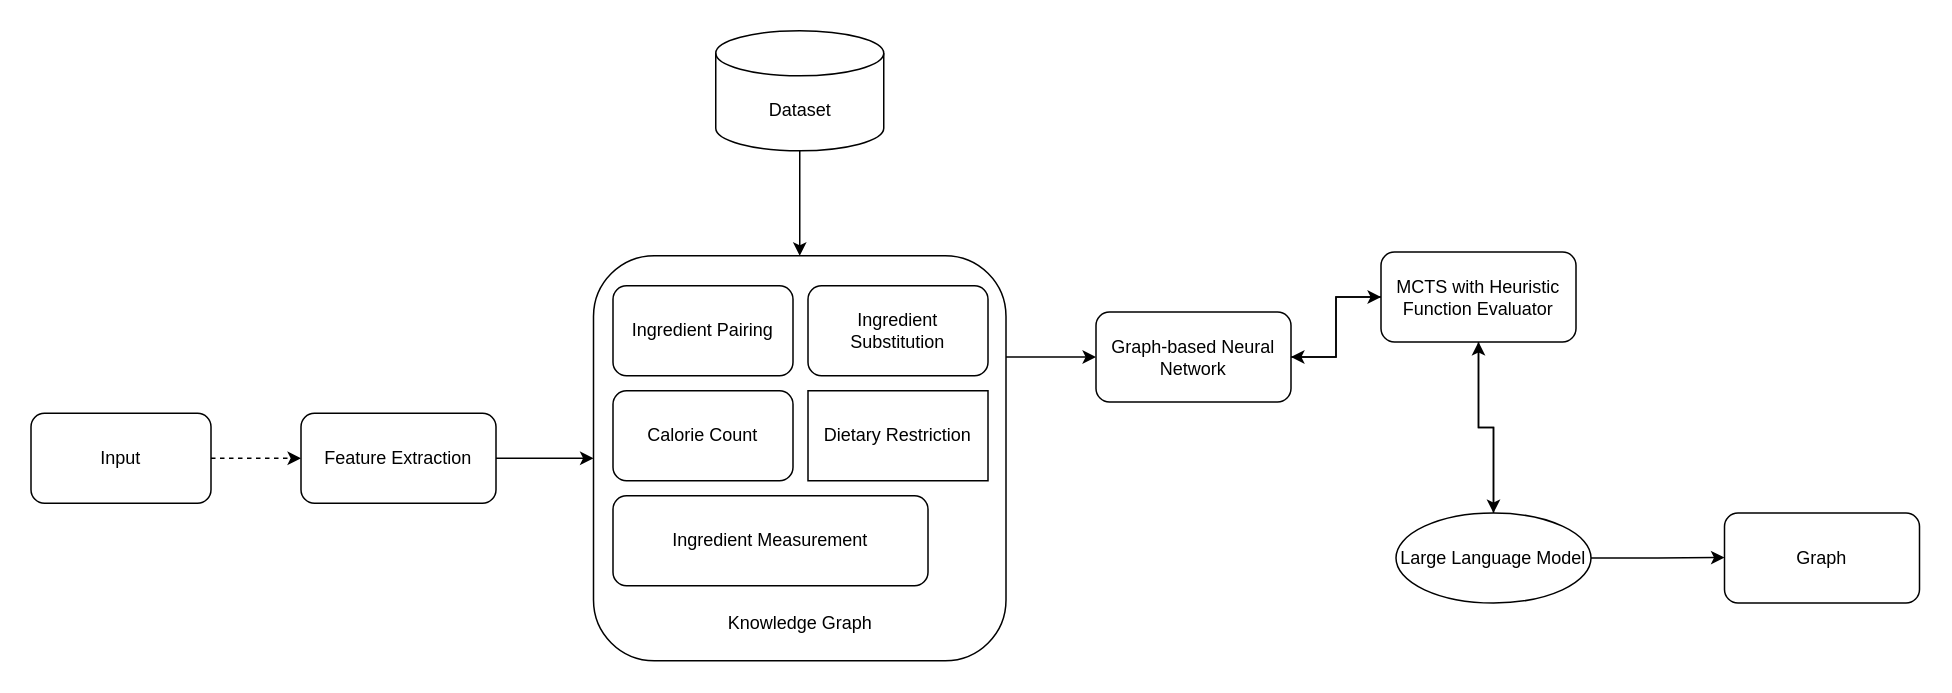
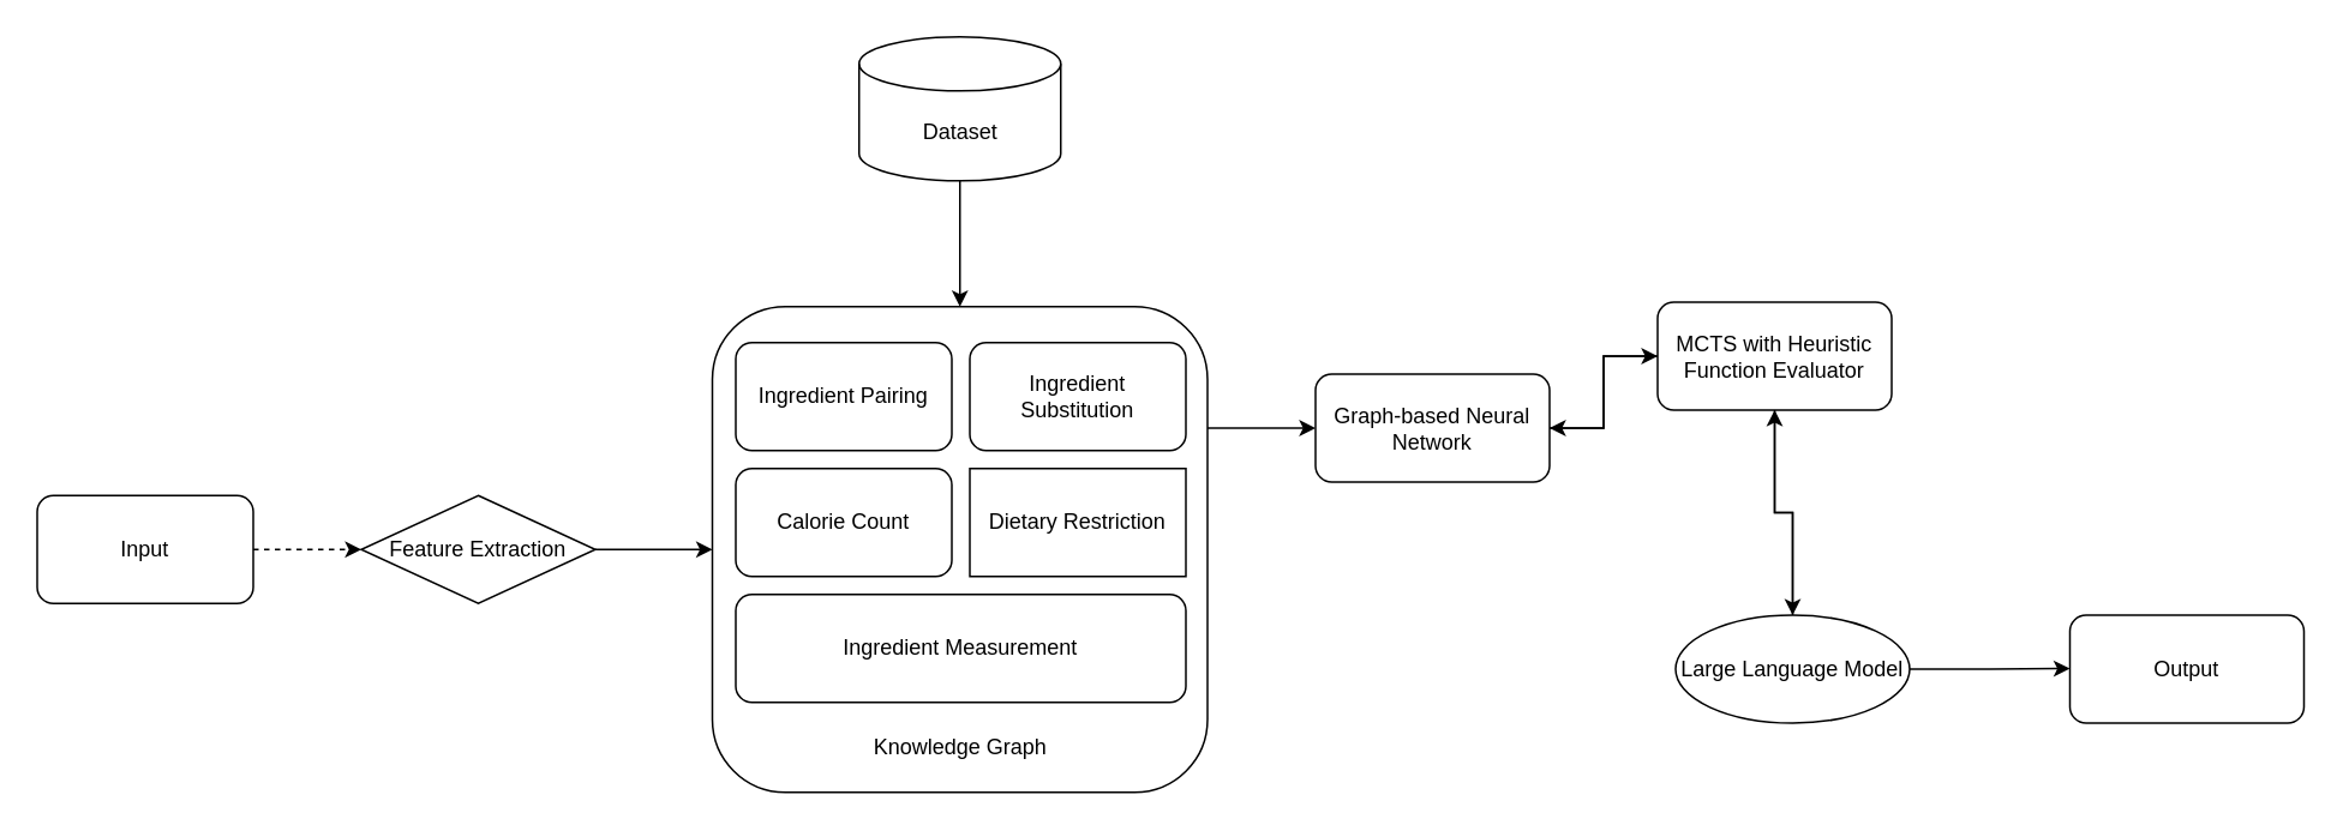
- <mxCell id="4" value="Feature Extraction" style="rounded=1;whiteSpace=wrap;html=1;" vertex="1" parent="1"><mxGeometry x="200" y="275" width="130" height="60" as="geometry" /></mxCell>
+ <mxCell id="4" value="Feature Extraction" style="rhombus;whiteSpace=wrap;html=1;" vertex="1" parent="1"><mxGeometry x="200" y="275" width="130" height="60" as="geometry" /></mxCell>
- <mxCell id="12" value="Ingredient Measurement" style="rounded=1;whiteSpace=wrap;html=1;" vertex="1" parent="1"><mxGeometry x="408" y="330" width="210" height="60" as="geometry" /></mxCell>
+ <mxCell id="12" value="Ingredient Measurement" style="rounded=1;whiteSpace=wrap;html=1;" vertex="1" parent="1"><mxGeometry x="408" y="330" width="250" height="60" as="geometry" /></mxCell>
- <mxCell id="21" value="Graph" style="rounded=1;whiteSpace=wrap;html=1;" vertex="1" parent="1"><mxGeometry x="1149" y="341.5" width="130" height="60" as="geometry" /></mxCell>
+ <mxCell id="21" value="Output" style="rounded=1;whiteSpace=wrap;html=1;" vertex="1" parent="1"><mxGeometry x="1149" y="341.5" width="130" height="60" as="geometry" /></mxCell>
